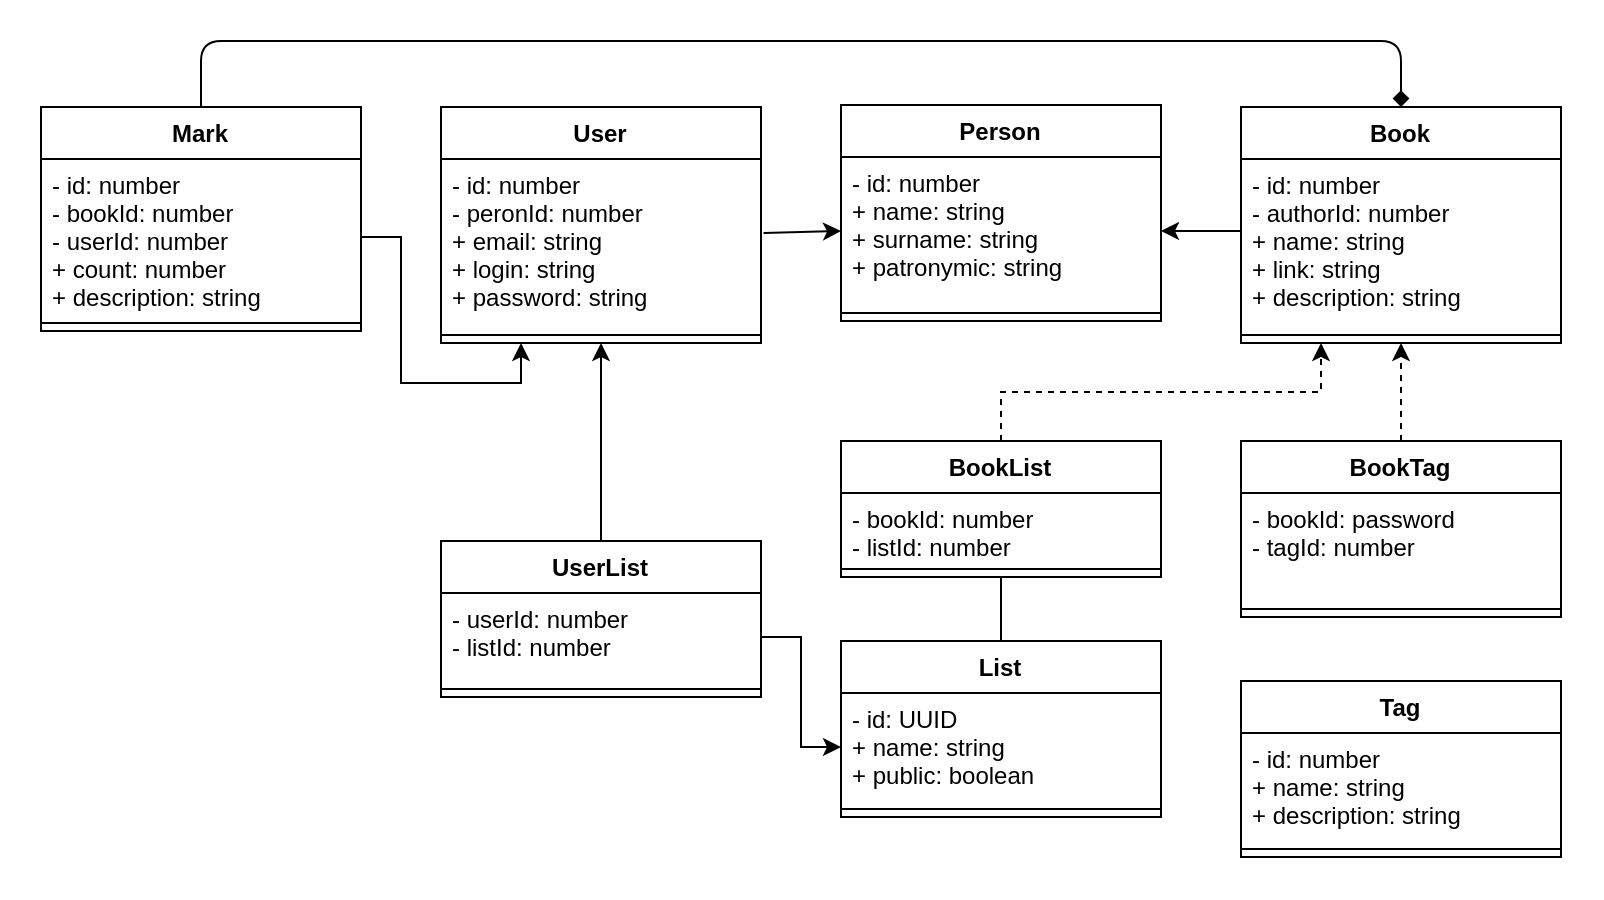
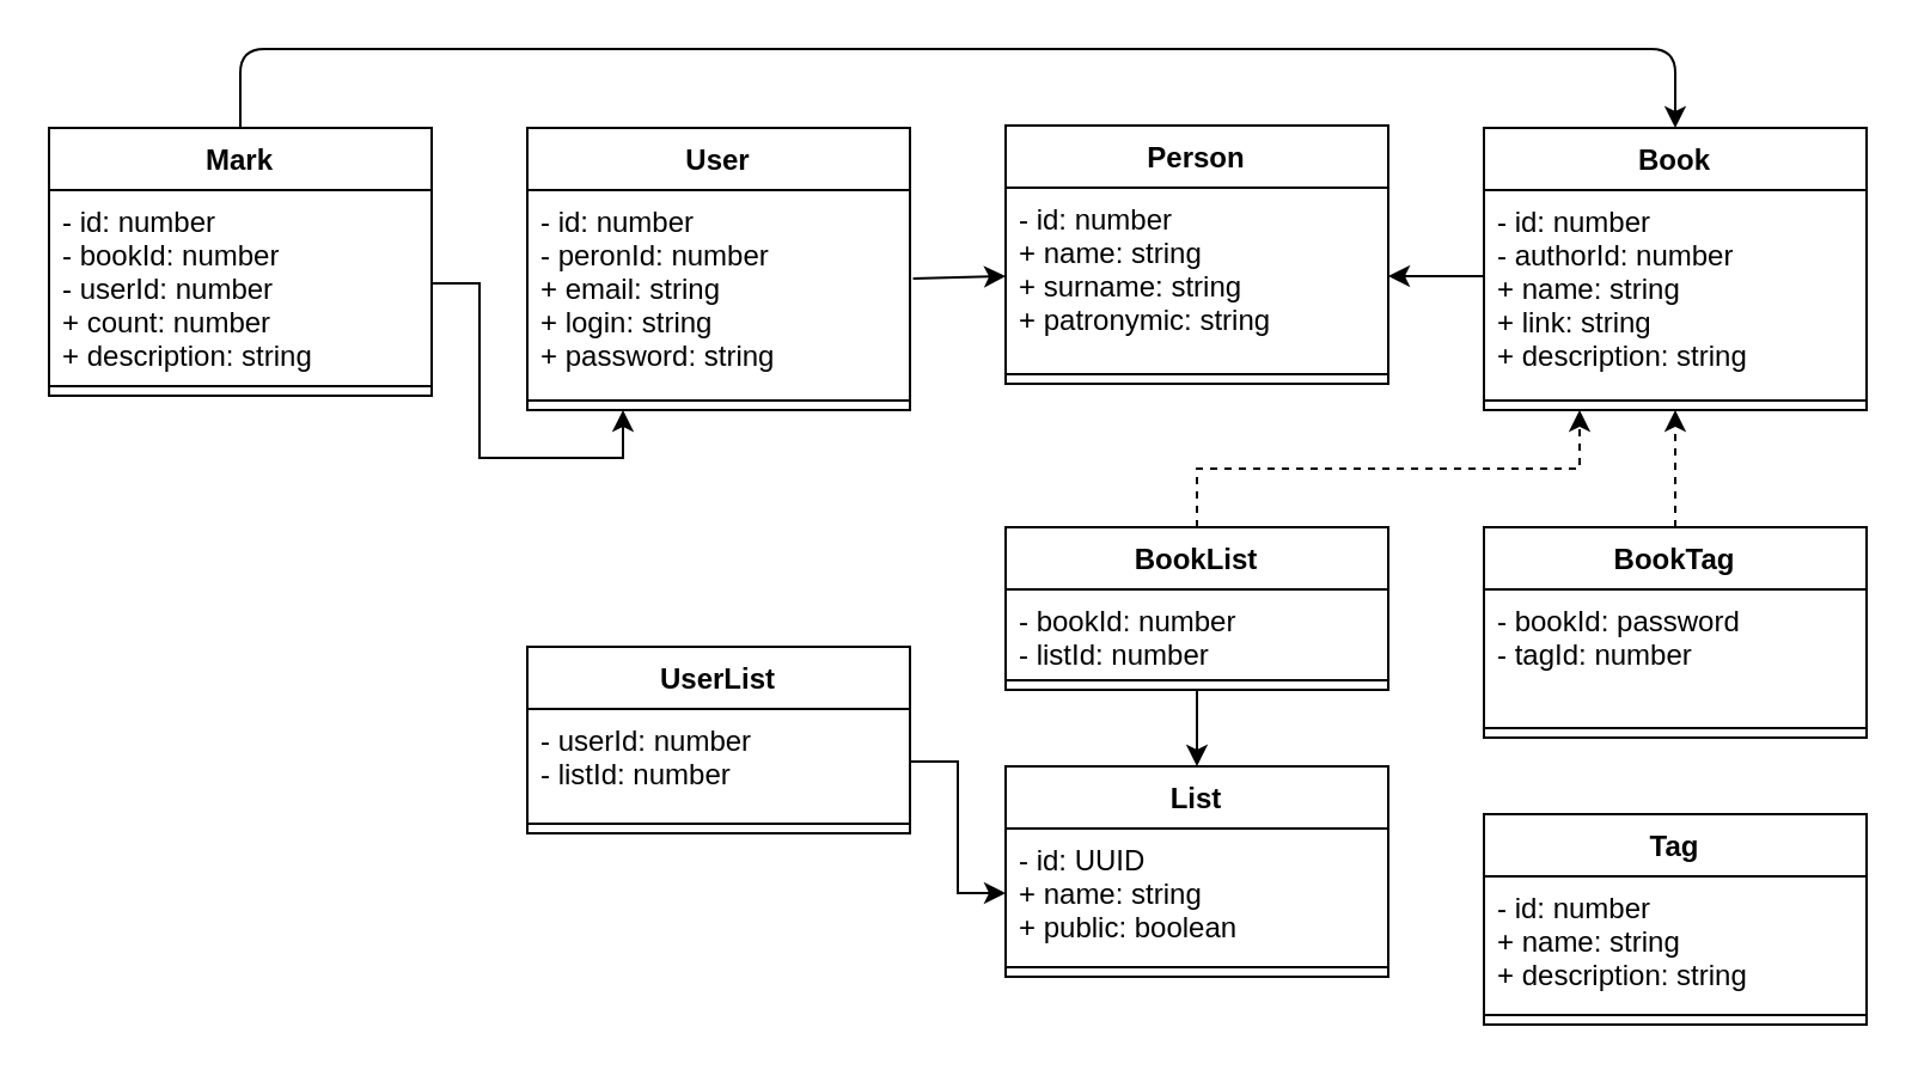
- <mxCell id="37" value="" style="endArrow=diamond;html=1;exitX=0.5;exitY=0;exitDx=0;exitDy=0;entryX=0.5;entryY=0;entryDx=0;entryDy=0;" parent="1" source="8" target="5" edge="1"><mxGeometry width="50" height="50" relative="1" as="geometry"><mxPoint x="390" y="240" as="sourcePoint" /><mxPoint x="440" y="190" as="targetPoint" /><Array as="points"><mxPoint x="100" y="20" /><mxPoint x="390" y="20" /><mxPoint x="700" y="20" /></Array></mxGeometry></mxCell>
+ <mxCell id="37" value="" style="endArrow=classic;html=1;exitX=0.5;exitY=0;exitDx=0;exitDy=0;entryX=0.5;entryY=0;entryDx=0;entryDy=0;" parent="1" source="8" target="5" edge="1"><mxGeometry width="50" height="50" relative="1" as="geometry"><mxPoint x="390" y="240" as="sourcePoint" /><mxPoint x="440" y="190" as="targetPoint" /><Array as="points"><mxPoint x="100" y="20" /><mxPoint x="390" y="20" /><mxPoint x="700" y="20" /></Array></mxGeometry></mxCell>
- <mxCell id="14" style="edgeStyle=orthogonalEdgeStyle;rounded=0;orthogonalLoop=1;jettySize=auto;html=1;exitX=0.5;exitY=0;exitDx=0;exitDy=0;entryX=0.5;entryY=1;entryDx=0;entryDy=0;" parent="1" source="15" target="2" edge="1"><mxGeometry relative="1" as="geometry" /></mxCell>
- <mxCell id="18" style="edgeStyle=orthogonalEdgeStyle;rounded=0;orthogonalLoop=1;jettySize=auto;html=1;entryX=0.5;entryY=0;entryDx=0;entryDy=0;exitX=0.5;exitY=1;exitDx=0;exitDy=0;endArrow=none;" parent="1" source="20" target="11" edge="1"><mxGeometry relative="1" as="geometry" /></mxCell>
+ <mxCell id="18" style="edgeStyle=orthogonalEdgeStyle;rounded=0;orthogonalLoop=1;jettySize=auto;html=1;entryX=0.5;entryY=0;entryDx=0;entryDy=0;exitX=0.5;exitY=1;exitDx=0;exitDy=0;" parent="1" source="20" target="11" edge="1"><mxGeometry relative="1" as="geometry" /></mxCell>
